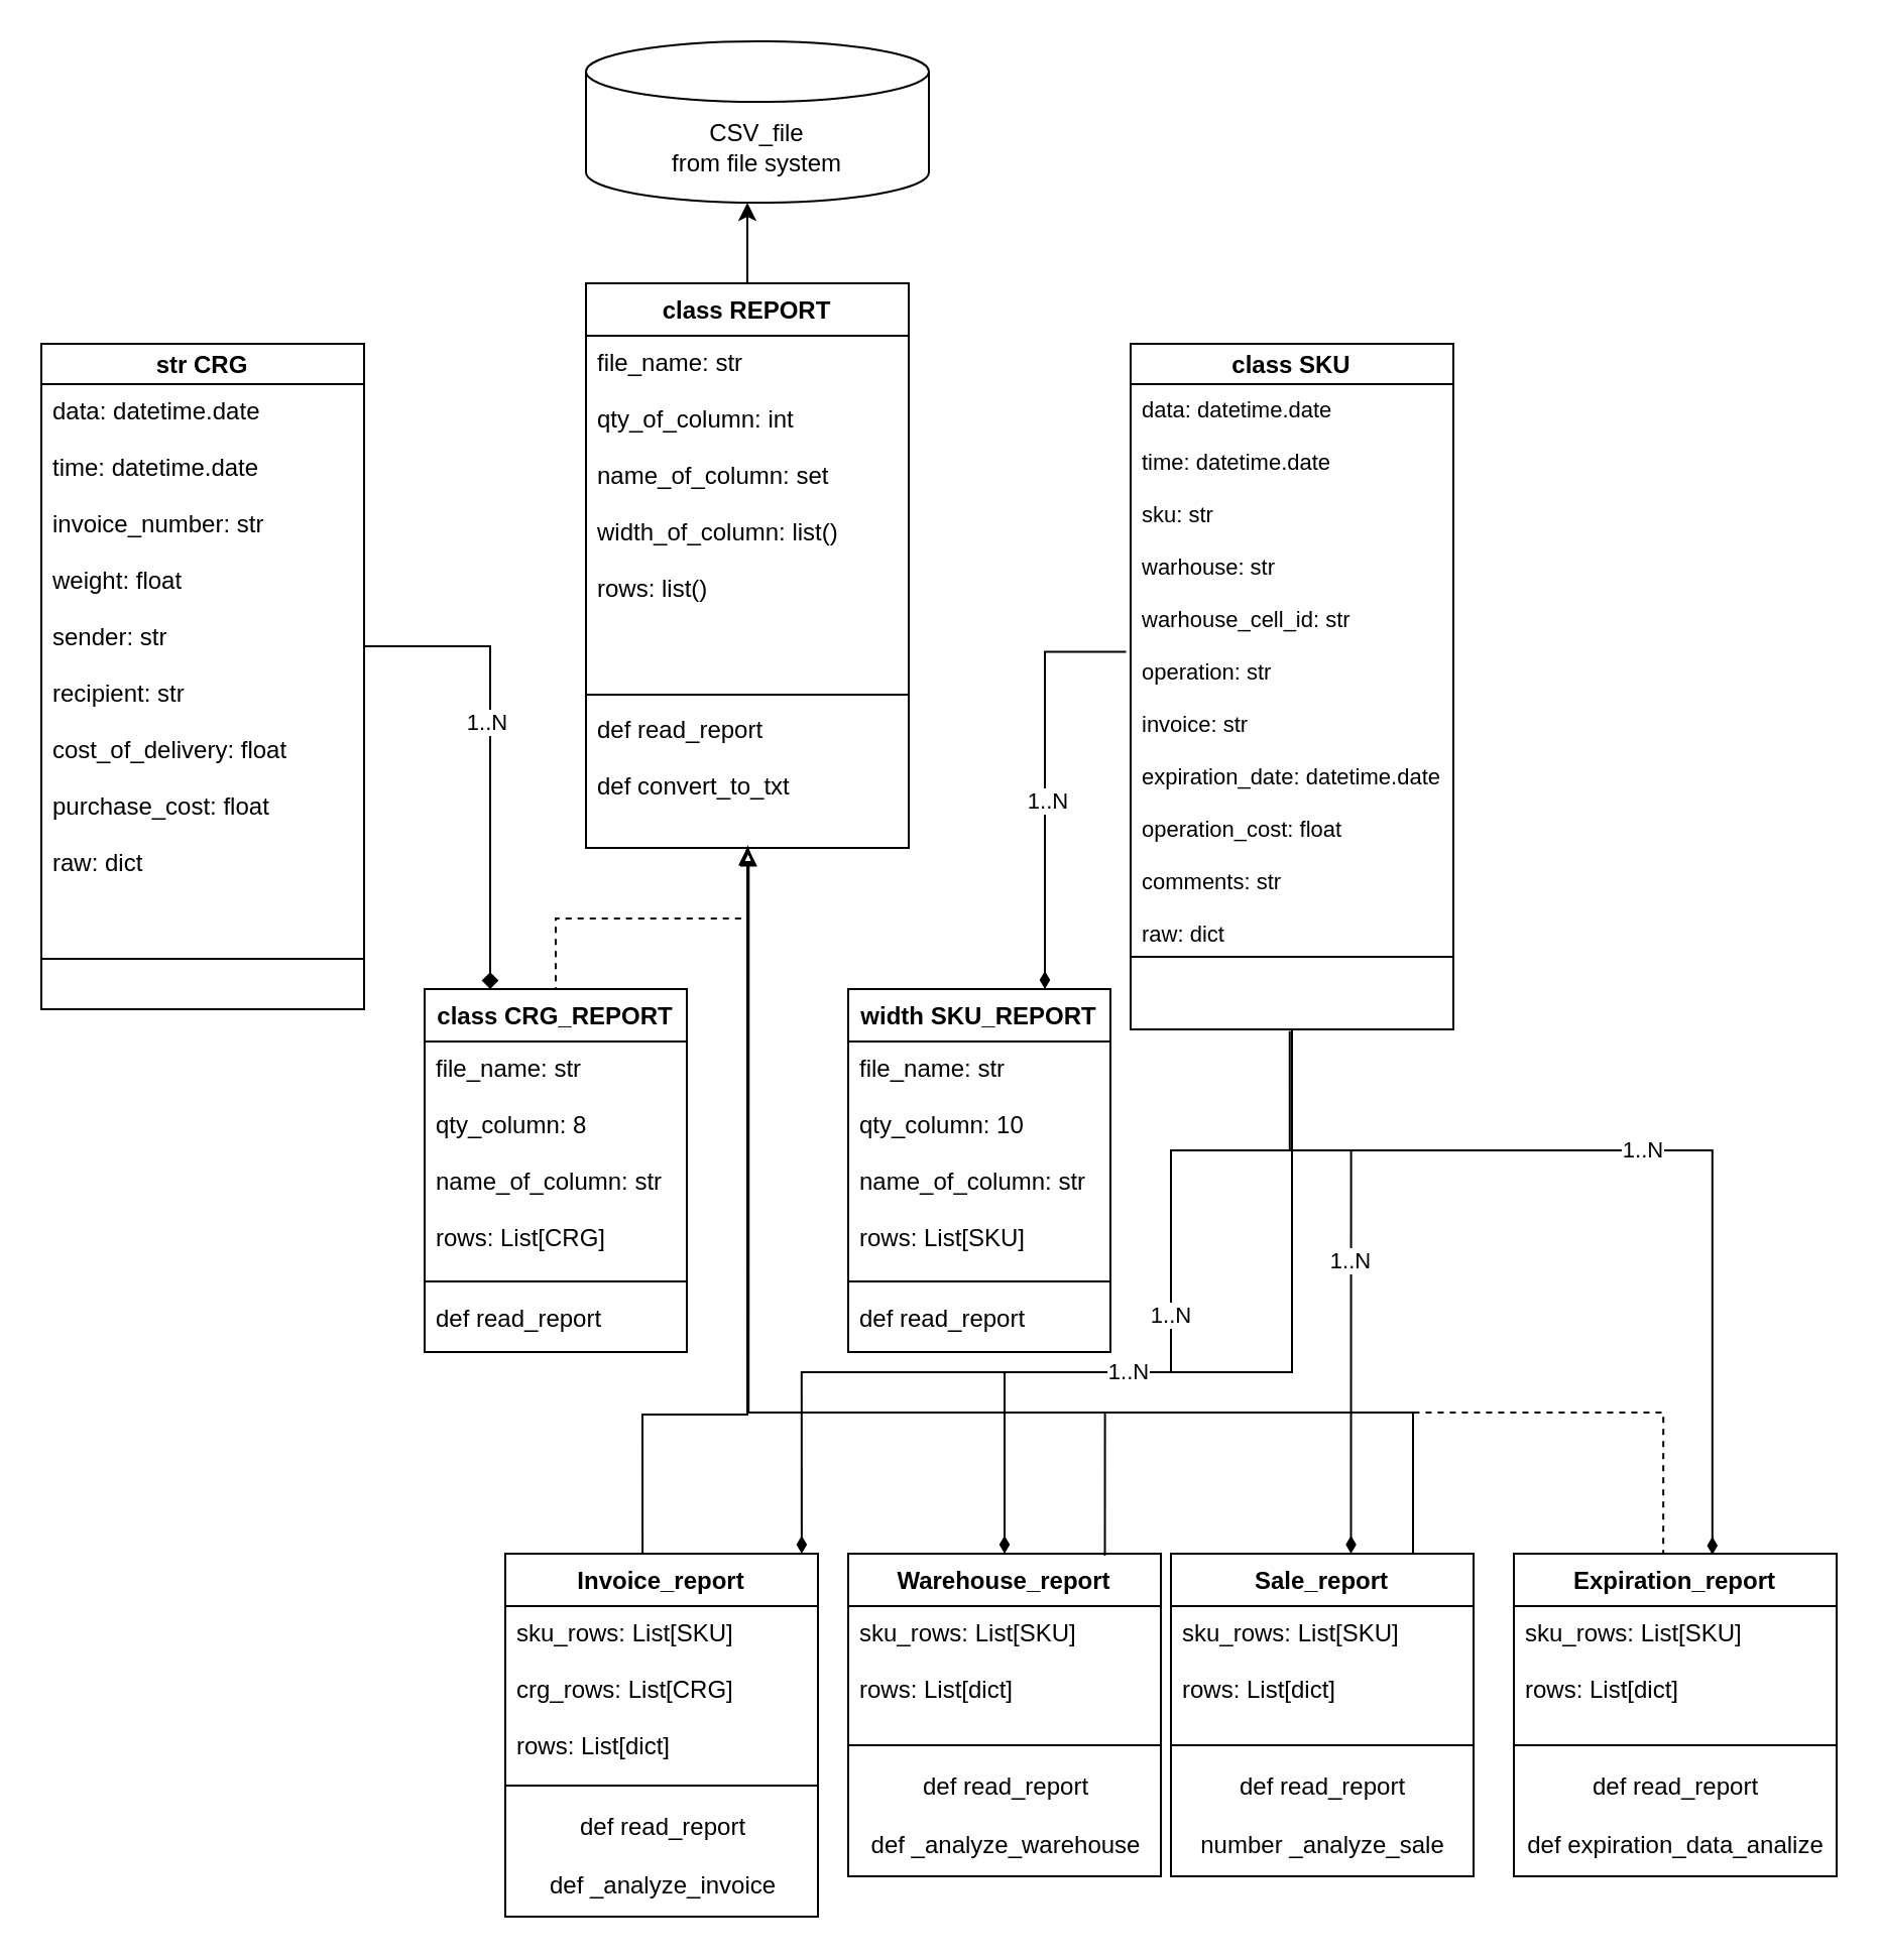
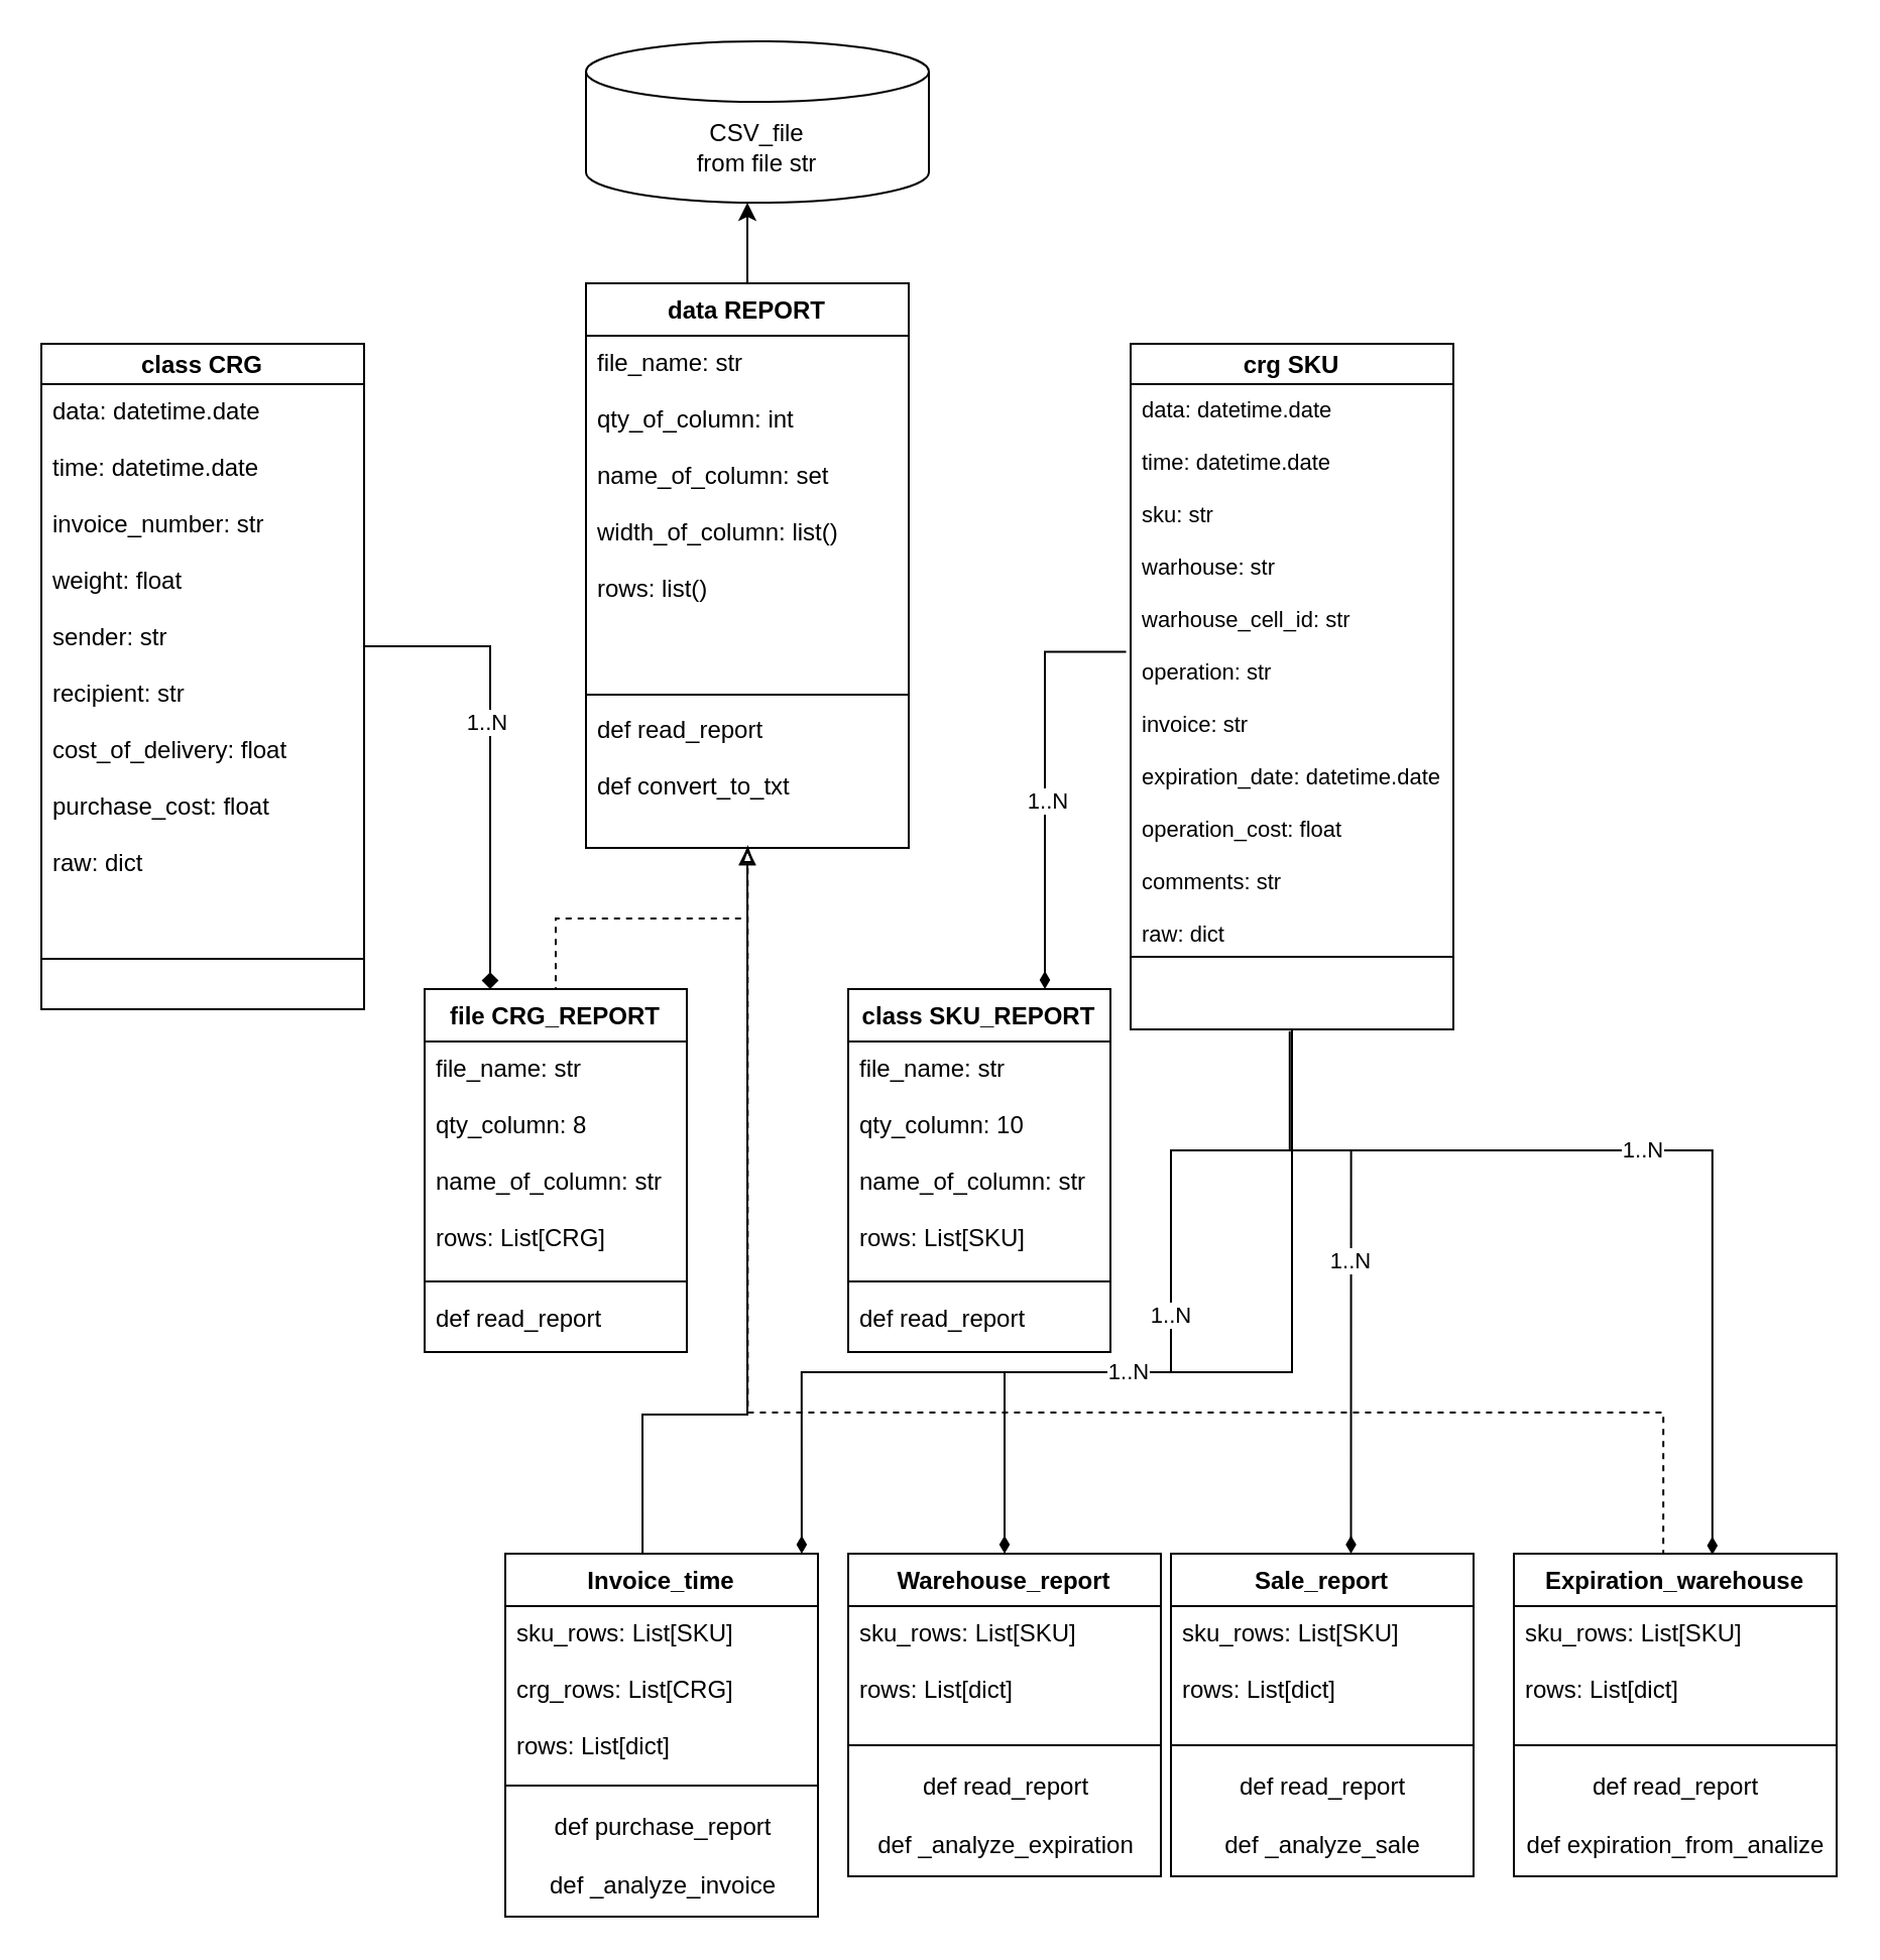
- <mxCell id="35" value="CSV_file&lt;br&gt;from file system" style="shape=cylinder3;whiteSpace=wrap;html=1;boundedLbl=1;backgroundOutline=1;size=15;" vertex="1" parent="1"><mxGeometry x="290" y="20" width="170" height="80" as="geometry" /></mxCell>
+ <mxCell id="35" value="CSV_file&lt;br&gt;from file str" style="shape=cylinder3;whiteSpace=wrap;html=1;boundedLbl=1;backgroundOutline=1;size=15;" vertex="1" parent="1"><mxGeometry x="290" y="20" width="170" height="80" as="geometry" /></mxCell>
- <mxCell id="11" value="class REPORT" style="swimlane;fontStyle=1;align=center;verticalAlign=top;childLayout=stackLayout;horizontal=1;startSize=26;horizontalStack=0;resizeParent=1;resizeParentMax=0;resizeLast=0;collapsible=1;marginBottom=0;fontSize=12;" vertex="1" parent="1"><mxGeometry x="290" y="140" width="160" height="280" as="geometry" /></mxCell>
+ <mxCell id="11" value="data REPORT" style="swimlane;fontStyle=1;align=center;verticalAlign=top;childLayout=stackLayout;horizontal=1;startSize=26;horizontalStack=0;resizeParent=1;resizeParentMax=0;resizeLast=0;collapsible=1;marginBottom=0;fontSize=12;" vertex="1" parent="1"><mxGeometry x="290" y="140" width="160" height="280" as="geometry" /></mxCell>
- <mxCell id="2" value="str CRG" style="swimlane;fontStyle=1;align=center;verticalAlign=middle;childLayout=stackLayout;horizontal=1;startSize=20;horizontalStack=0;resizeParent=1;resizeParentMax=0;resizeLast=0;collapsible=1;marginBottom=0;spacing=2;" vertex="1" parent="1"><mxGeometry x="20" y="170" width="160" height="330" as="geometry" /></mxCell>
+ <mxCell id="2" value="class CRG" style="swimlane;fontStyle=1;align=center;verticalAlign=middle;childLayout=stackLayout;horizontal=1;startSize=20;horizontalStack=0;resizeParent=1;resizeParentMax=0;resizeLast=0;collapsible=1;marginBottom=0;spacing=2;" vertex="1" parent="1"><mxGeometry x="20" y="170" width="160" height="330" as="geometry" /></mxCell>
- <mxCell id="5" value="class SKU" style="swimlane;fontStyle=1;align=center;verticalAlign=middle;childLayout=stackLayout;horizontal=1;startSize=20;horizontalStack=0;resizeParent=1;resizeParentMax=0;resizeLast=0;collapsible=1;marginBottom=0;" vertex="1" parent="1"><mxGeometry x="560" y="170" width="160" height="340" as="geometry" /></mxCell>
+ <mxCell id="5" value="crg SKU" style="swimlane;fontStyle=1;align=center;verticalAlign=middle;childLayout=stackLayout;horizontal=1;startSize=20;horizontalStack=0;resizeParent=1;resizeParentMax=0;resizeLast=0;collapsible=1;marginBottom=0;" vertex="1" parent="1"><mxGeometry x="560" y="170" width="160" height="340" as="geometry" /></mxCell>
- <mxCell id="19" value="class CRG_REPORT" style="swimlane;fontStyle=1;align=center;verticalAlign=top;childLayout=stackLayout;horizontal=1;startSize=26;horizontalStack=0;resizeParent=1;resizeParentMax=0;resizeLast=0;collapsible=1;marginBottom=0;fontSize=12;" vertex="1" parent="1"><mxGeometry x="210" y="490" width="130" height="180" as="geometry" /></mxCell>
+ <mxCell id="19" value="file CRG_REPORT" style="swimlane;fontStyle=1;align=center;verticalAlign=top;childLayout=stackLayout;horizontal=1;startSize=26;horizontalStack=0;resizeParent=1;resizeParentMax=0;resizeLast=0;collapsible=1;marginBottom=0;fontSize=12;" vertex="1" parent="1"><mxGeometry x="210" y="490" width="130" height="180" as="geometry" /></mxCell>
- <mxCell id="23" value="width SKU_REPORT" style="swimlane;fontStyle=1;align=center;verticalAlign=top;childLayout=stackLayout;horizontal=1;startSize=26;horizontalStack=0;resizeParent=1;resizeParentMax=0;resizeLast=0;collapsible=1;marginBottom=0;fontSize=12;" vertex="1" parent="1"><mxGeometry x="420" y="490" width="130" height="180" as="geometry" /></mxCell>
+ <mxCell id="23" value="class SKU_REPORT" style="swimlane;fontStyle=1;align=center;verticalAlign=top;childLayout=stackLayout;horizontal=1;startSize=26;horizontalStack=0;resizeParent=1;resizeParentMax=0;resizeLast=0;collapsible=1;marginBottom=0;fontSize=12;" vertex="1" parent="1"><mxGeometry x="420" y="490" width="130" height="180" as="geometry" /></mxCell>
- <mxCell id="41" value="" style="edgeStyle=orthogonalEdgeStyle;rounded=0;orthogonalLoop=1;jettySize=auto;html=1;startArrow=none;startFill=0;endArrow=block;endFill=0;exitX=0.821;exitY=0.006;exitDx=0;exitDy=0;exitPerimeter=0;" edge="1" parent="1" source="36" target="14"><mxGeometry relative="1" as="geometry"><mxPoint x="665" y="780" as="sourcePoint" /><mxPoint x="380.64" y="430.576" as="targetPoint" /><Array as="points"><mxPoint x="547" y="700" /><mxPoint x="370" y="700" /></Array></mxGeometry></mxCell>
- <mxCell id="29" value="" style="edgeStyle=orthogonalEdgeStyle;rounded=0;orthogonalLoop=1;jettySize=auto;html=1;startArrow=none;startFill=0;endArrow=block;endFill=0;exitX=0.5;exitY=0;exitDx=0;exitDy=0;entryX=0.504;entryY=1.008;entryDx=0;entryDy=0;entryPerimeter=0;" edge="1" parent="1" source="30" target="14"><mxGeometry relative="1" as="geometry"><mxPoint x="350" y="643" as="sourcePoint" /><mxPoint x="370" y="410" as="targetPoint" /><Array as="points"><mxPoint x="700" y="770" /><mxPoint x="700" y="700" /><mxPoint x="371" y="700" /></Array></mxGeometry></mxCell>
- <mxCell id="47" value="Invoice_report" style="swimlane;fontStyle=1;align=center;verticalAlign=top;childLayout=stackLayout;horizontal=1;startSize=26;horizontalStack=0;resizeParent=1;resizeParentMax=0;resizeLast=0;collapsible=1;marginBottom=0;fontSize=12;" vertex="1" parent="1"><mxGeometry x="250" y="770" width="155" height="180" as="geometry" /></mxCell>
+ <mxCell id="47" value="Invoice_time" style="swimlane;fontStyle=1;align=center;verticalAlign=top;childLayout=stackLayout;horizontal=1;startSize=26;horizontalStack=0;resizeParent=1;resizeParentMax=0;resizeLast=0;collapsible=1;marginBottom=0;fontSize=12;" vertex="1" parent="1"><mxGeometry x="250" y="770" width="155" height="180" as="geometry" /></mxCell>
- <mxCell id="42" value="Expiration_report" style="swimlane;fontStyle=1;align=center;verticalAlign=top;childLayout=stackLayout;horizontal=1;startSize=26;horizontalStack=0;resizeParent=1;resizeParentMax=0;resizeLast=0;collapsible=1;marginBottom=0;fontSize=12;" vertex="1" parent="1"><mxGeometry x="750" y="770" width="160" height="160" as="geometry" /></mxCell>
+ <mxCell id="42" value="Expiration_warehouse" style="swimlane;fontStyle=1;align=center;verticalAlign=top;childLayout=stackLayout;horizontal=1;startSize=26;horizontalStack=0;resizeParent=1;resizeParentMax=0;resizeLast=0;collapsible=1;marginBottom=0;fontSize=12;" vertex="1" parent="1"><mxGeometry x="750" y="770" width="160" height="160" as="geometry" /></mxCell>
- <mxCell id="39" value="def read_report&lt;br&gt;&lt;br&gt;def _analyze_warehouse" style="text;html=1;align=center;verticalAlign=middle;resizable=0;points=[];autosize=1;strokeColor=none;fillColor=none;" vertex="1" parent="36"><mxGeometry y="100" width="155" height="60" as="geometry" /></mxCell>
+ <mxCell id="39" value="def read_report&lt;br&gt;&lt;br&gt;def _analyze_expiration" style="text;html=1;align=center;verticalAlign=middle;resizable=0;points=[];autosize=1;strokeColor=none;fillColor=none;" vertex="1" parent="36"><mxGeometry y="100" width="155" height="60" as="geometry" /></mxCell>
- <mxCell id="33" value="def read_report&lt;br&gt;&lt;br&gt;number _analyze_sale" style="text;html=1;align=center;verticalAlign=middle;resizable=0;points=[];autosize=1;strokeColor=none;fillColor=none;" vertex="1" parent="30"><mxGeometry y="100" width="150" height="60" as="geometry" /></mxCell>
+ <mxCell id="33" value="def read_report&lt;br&gt;&lt;br&gt;def _analyze_sale" style="text;html=1;align=center;verticalAlign=middle;resizable=0;points=[];autosize=1;strokeColor=none;fillColor=none;" vertex="1" parent="30"><mxGeometry y="100" width="150" height="60" as="geometry" /></mxCell>
- <mxCell id="45" value="def read_report&lt;br&gt;&lt;br&gt;def expiration_data_analize" style="text;html=1;align=center;verticalAlign=middle;resizable=0;points=[];autosize=1;strokeColor=none;fillColor=none;" vertex="1" parent="42"><mxGeometry y="100" width="160" height="60" as="geometry" /></mxCell>
+ <mxCell id="45" value="def read_report&lt;br&gt;&lt;br&gt;def expiration_from_analize" style="text;html=1;align=center;verticalAlign=middle;resizable=0;points=[];autosize=1;strokeColor=none;fillColor=none;" vertex="1" parent="42"><mxGeometry y="100" width="160" height="60" as="geometry" /></mxCell>
- <mxCell id="50" value="def read_report&lt;br&gt;&lt;br&gt;def _analyze_invoice" style="text;html=1;align=center;verticalAlign=middle;resizable=0;points=[];autosize=1;strokeColor=none;fillColor=none;" vertex="1" parent="47"><mxGeometry y="120" width="155" height="60" as="geometry" /></mxCell>
+ <mxCell id="50" value="def purchase_report&lt;br&gt;&lt;br&gt;def _analyze_invoice" style="text;html=1;align=center;verticalAlign=middle;resizable=0;points=[];autosize=1;strokeColor=none;fillColor=none;" vertex="1" parent="47"><mxGeometry y="120" width="155" height="60" as="geometry" /></mxCell>
